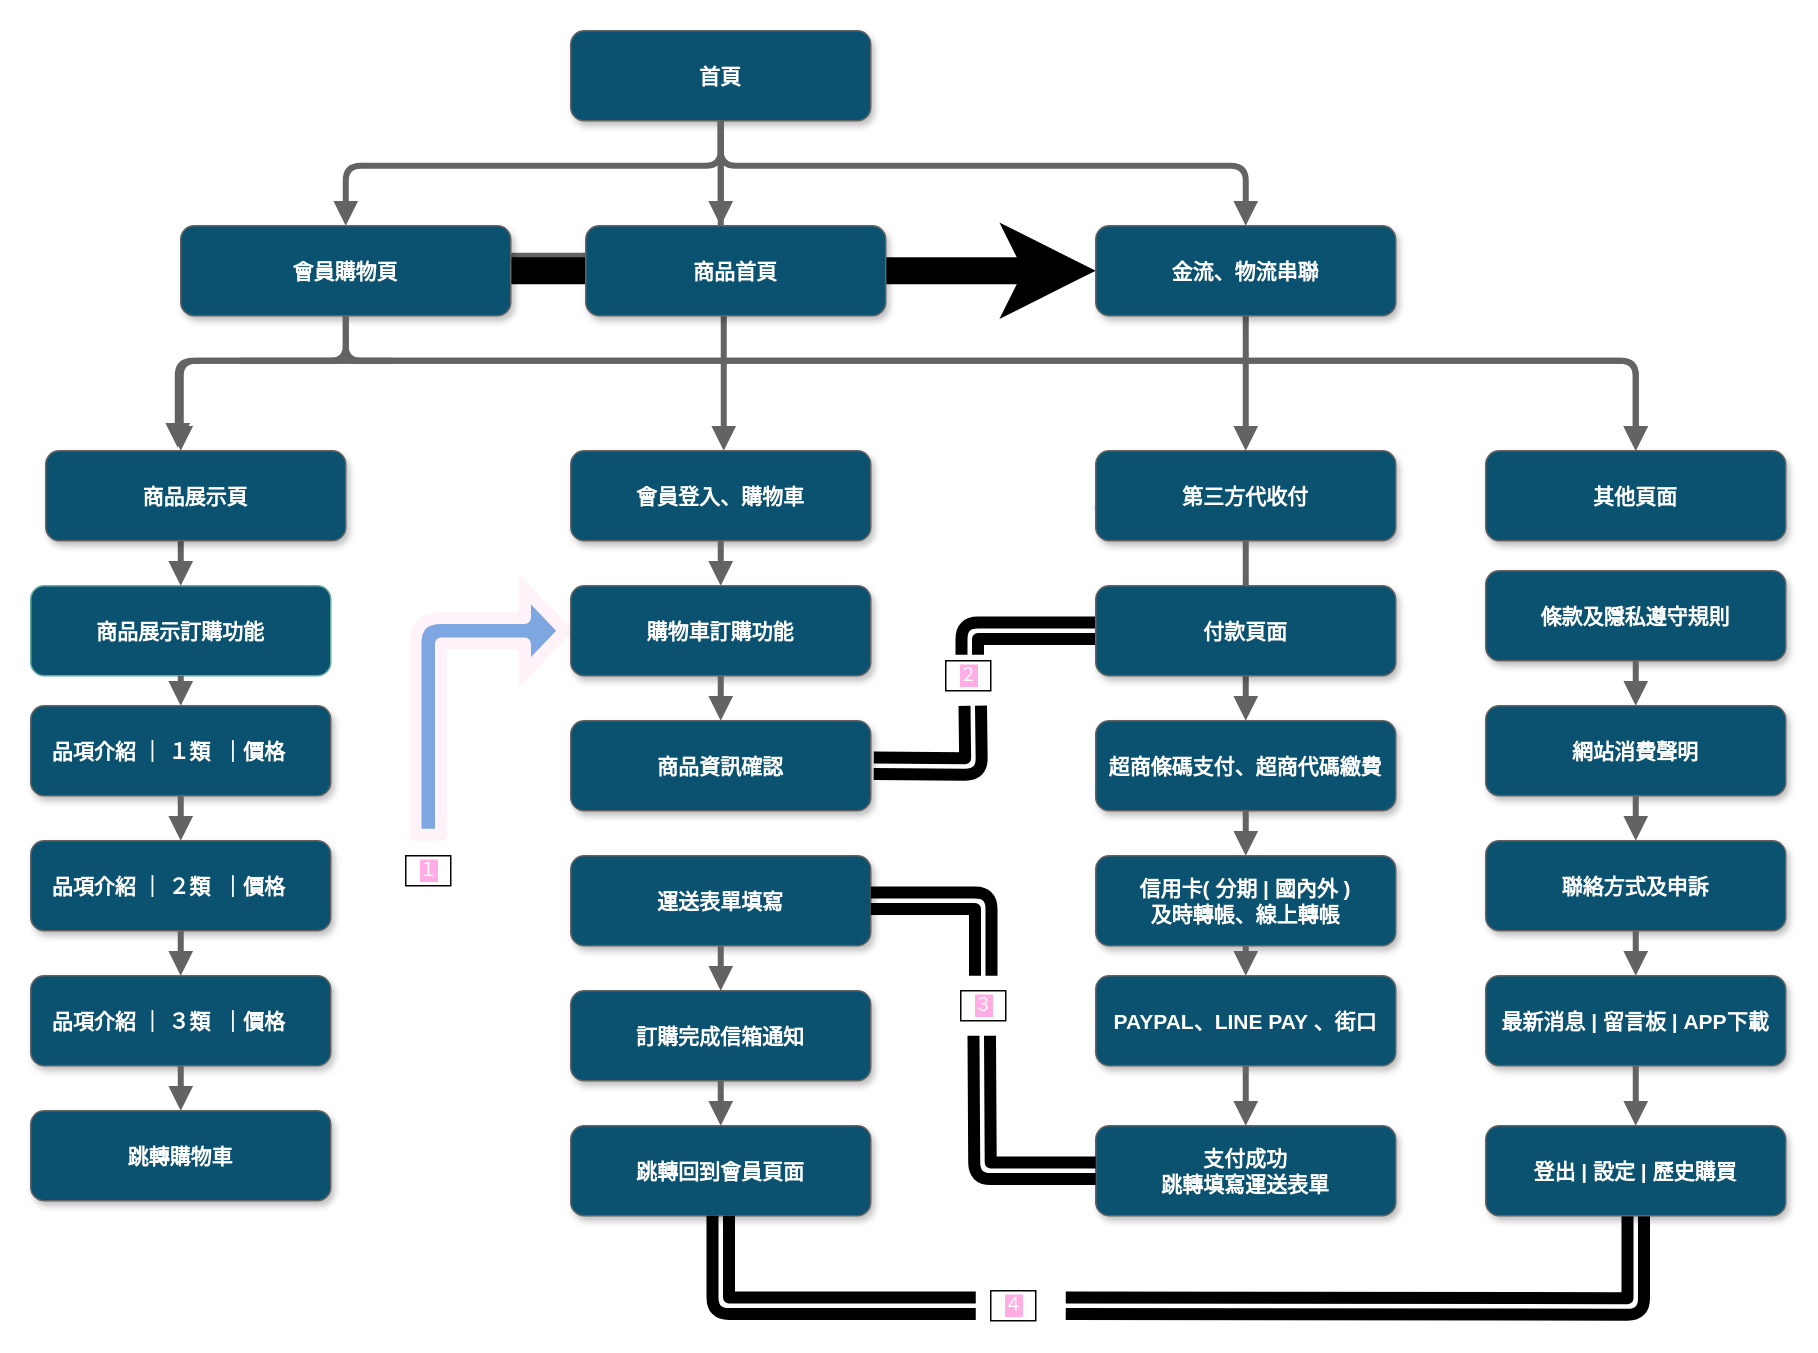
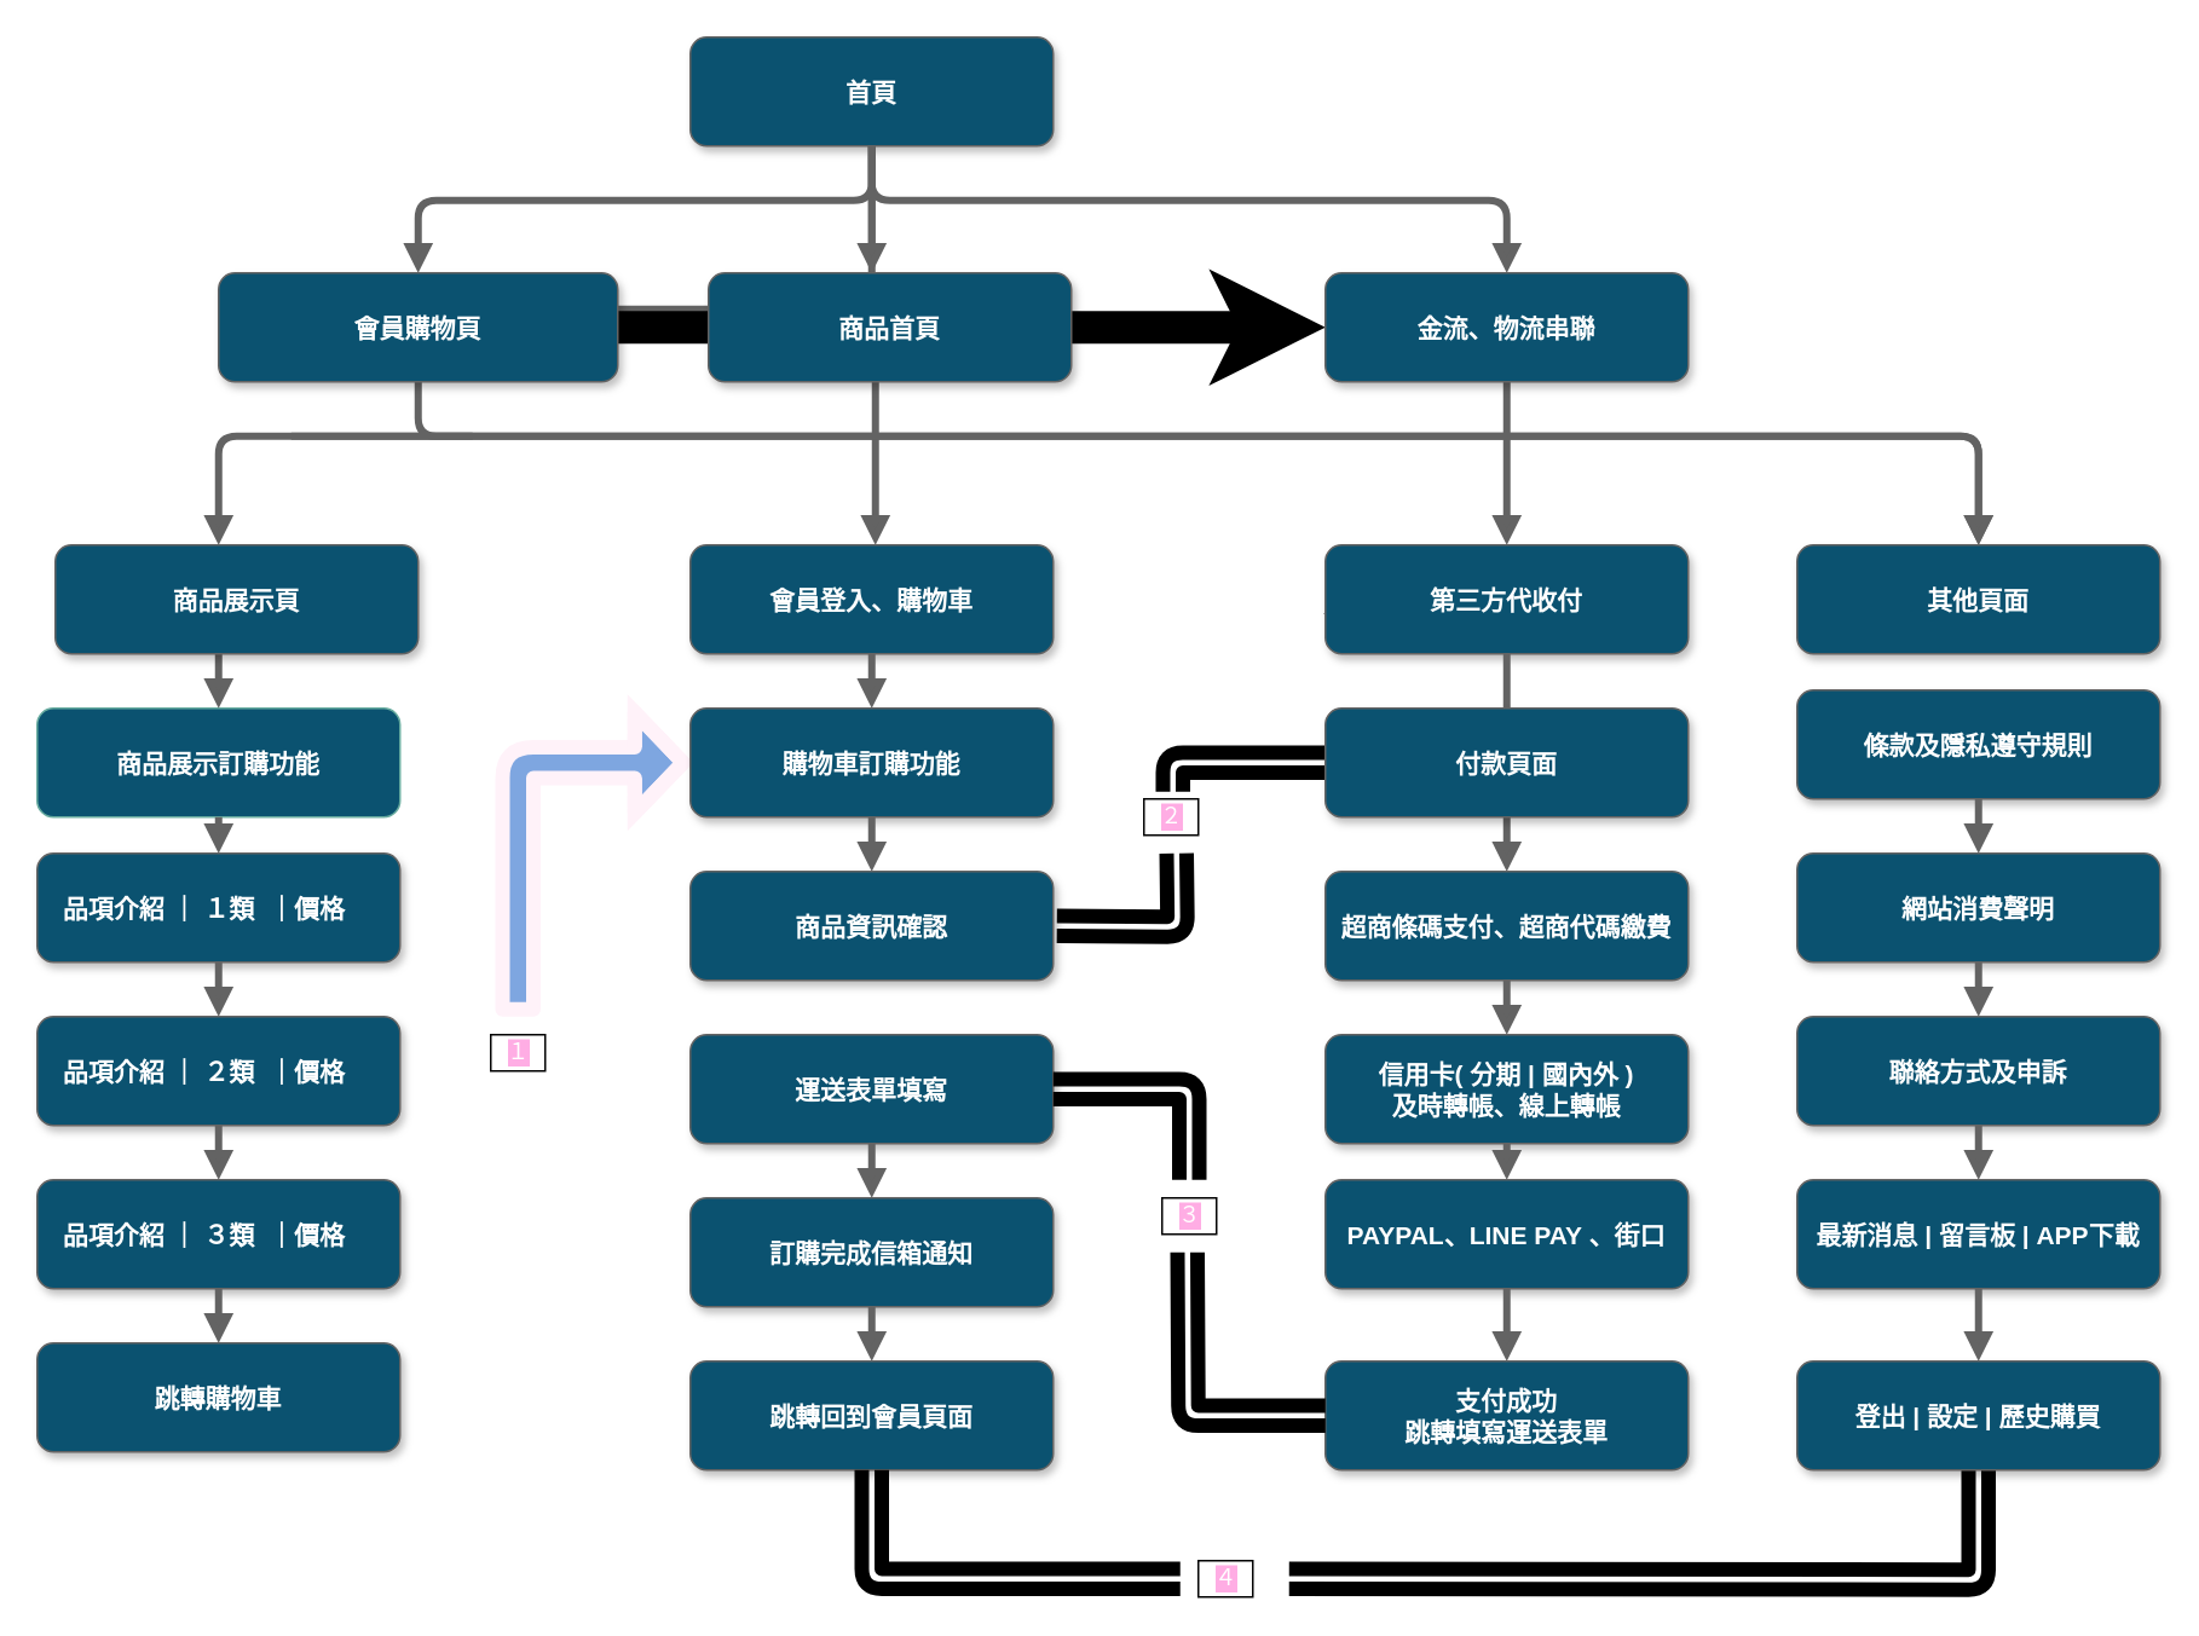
- <mxCell id="64" value="" style="edgeStyle=elbowEdgeStyle;elbow=vertical;strokeWidth=4;endArrow=block;endFill=1;fontStyle=1;strokeColor=#636363;fillColor=#0B5270;exitX=0.5;exitY=1;exitDx=0;exitDy=0;entryX=0.44;entryY=-0.033;entryDx=0;entryDy=0;entryPerimeter=0;" edge="1" parent="1" source="52" target="50"><mxGeometry x="150" y="880" width="100" height="100" as="geometry"><mxPoint x="270" y="250" as="sourcePoint" /><mxPoint x="120" y="290" as="targetPoint" /><Array as="points"><mxPoint x="170" y="240" /><mxPoint x="340" y="250" /><mxPoint x="580" y="250" /><mxPoint x="560" y="250" /><mxPoint x="580" y="230" /></Array></mxGeometry></mxCell>
